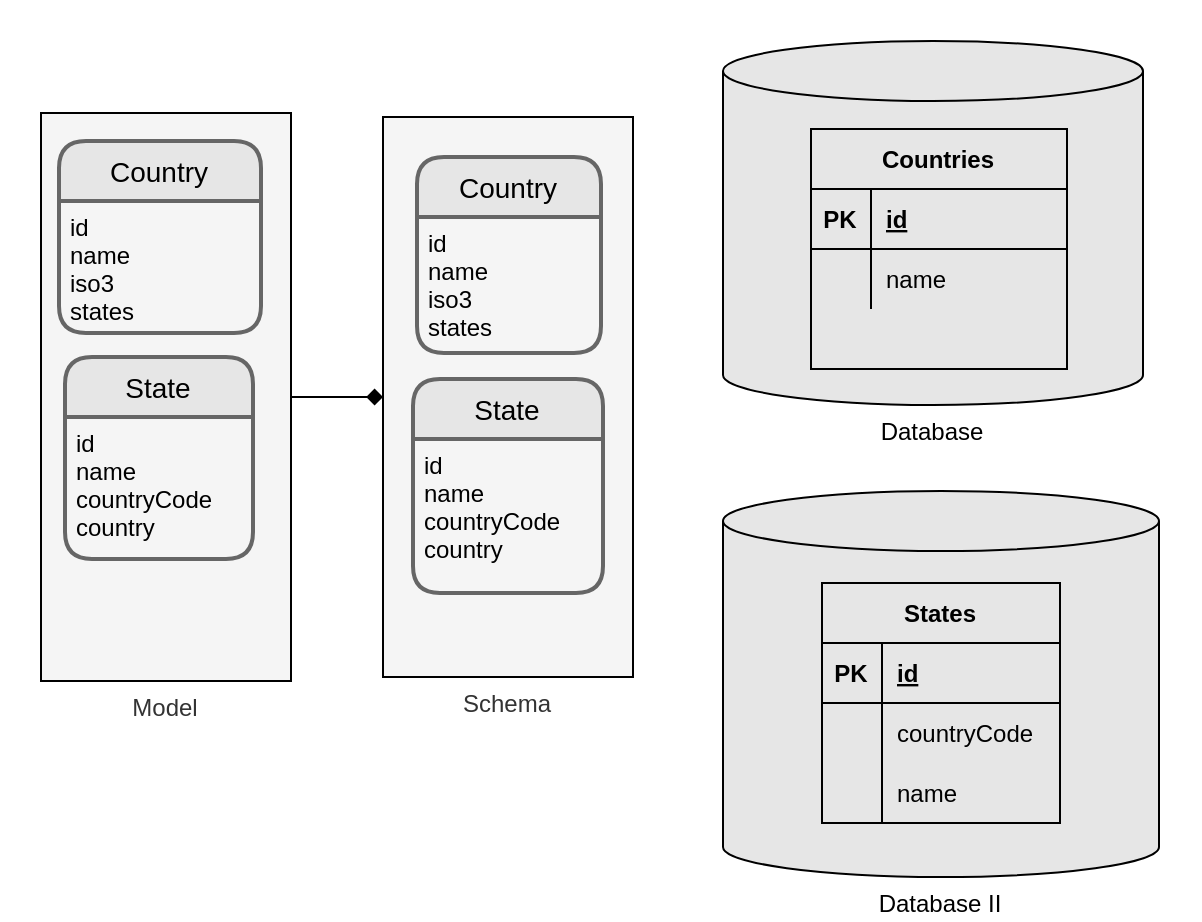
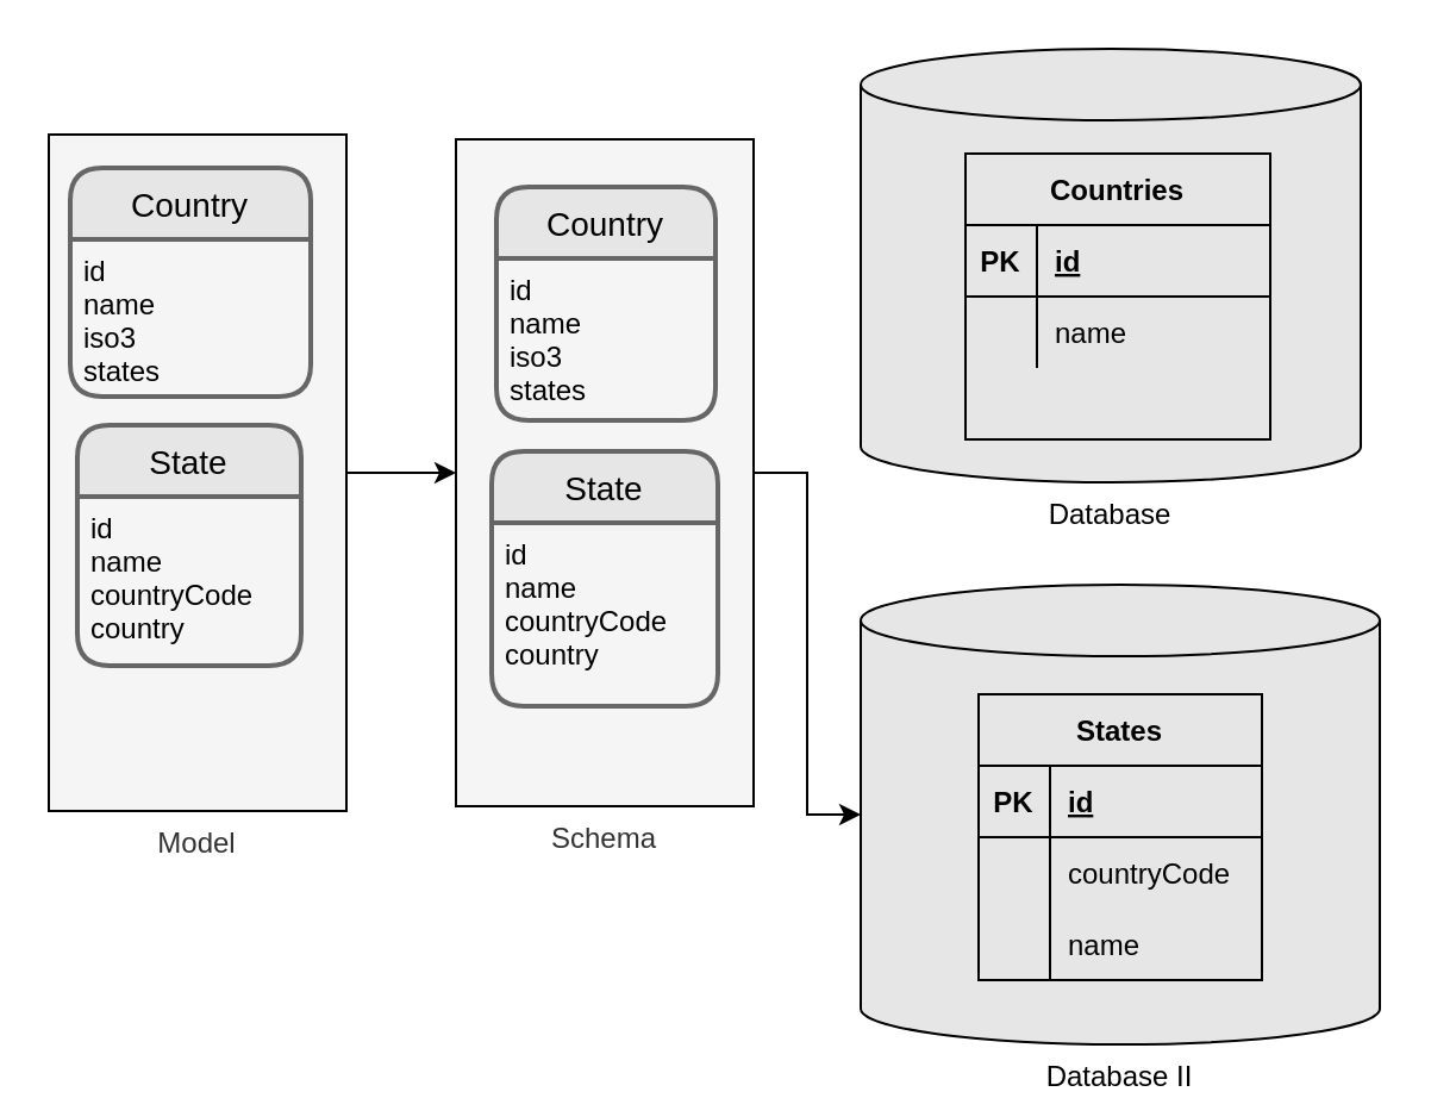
- <mxCell id="2" style="edgeStyle=orthogonalEdgeStyle;rounded=0;orthogonalLoop=1;jettySize=auto;html=1;entryX=0;entryY=0.5;entryDx=0;entryDy=0;fontColor=#000000;strokeColor=#000000;endArrow=diamond;" parent="1" source="3" target="19" edge="1"><mxGeometry relative="1" as="geometry" /></mxCell>
+ <mxCell id="2" style="edgeStyle=orthogonalEdgeStyle;rounded=0;orthogonalLoop=1;jettySize=auto;html=1;entryX=0;entryY=0.5;entryDx=0;entryDy=0;fontColor=#000000;strokeColor=#000000;" parent="1" source="3" target="19" edge="1"><mxGeometry relative="1" as="geometry" /></mxCell>
+ <mxCell id="18" style="edgeStyle=orthogonalEdgeStyle;rounded=0;orthogonalLoop=1;jettySize=auto;html=1;entryX=0;entryY=0.5;entryDx=0;entryDy=0;entryPerimeter=0;strokeColor=#000000;" parent="1" source="19" target="24" edge="1"><mxGeometry relative="1" as="geometry" /></mxCell>
